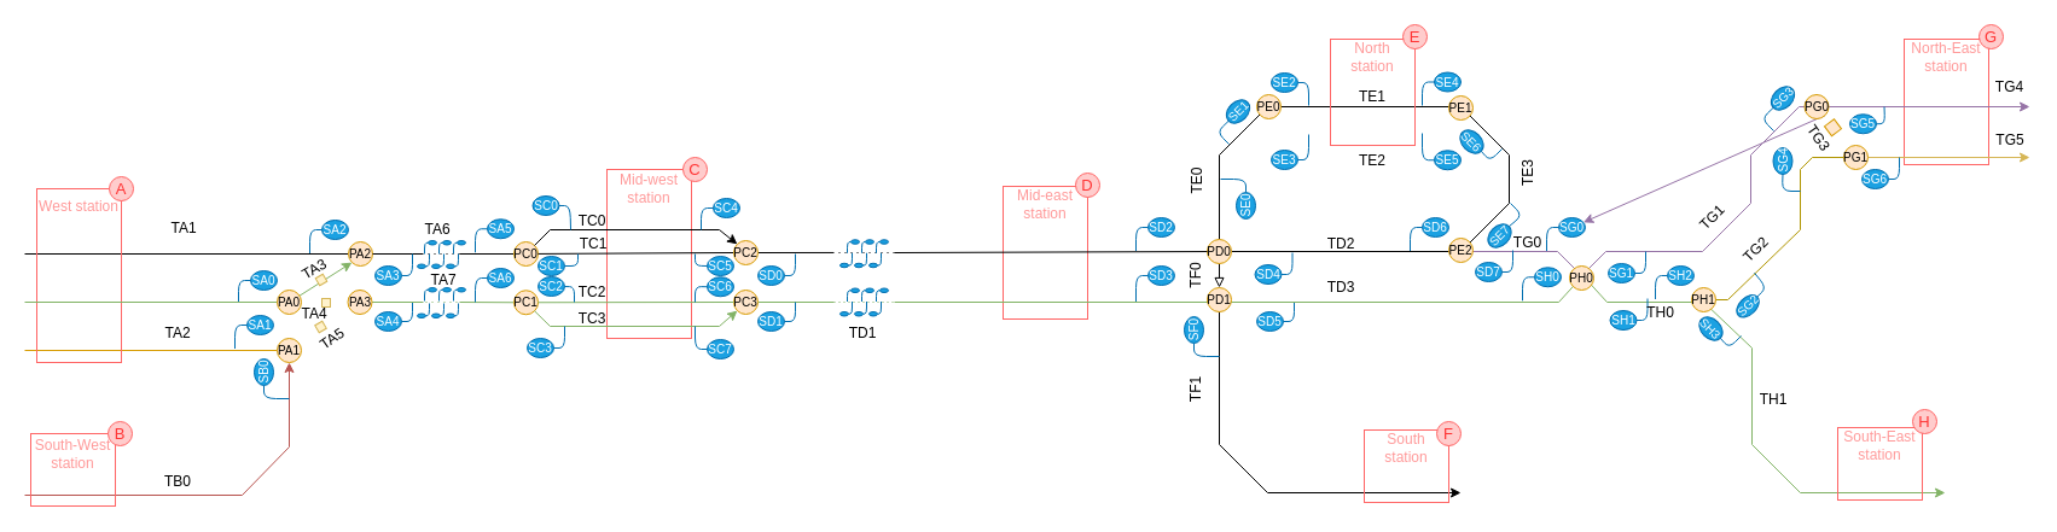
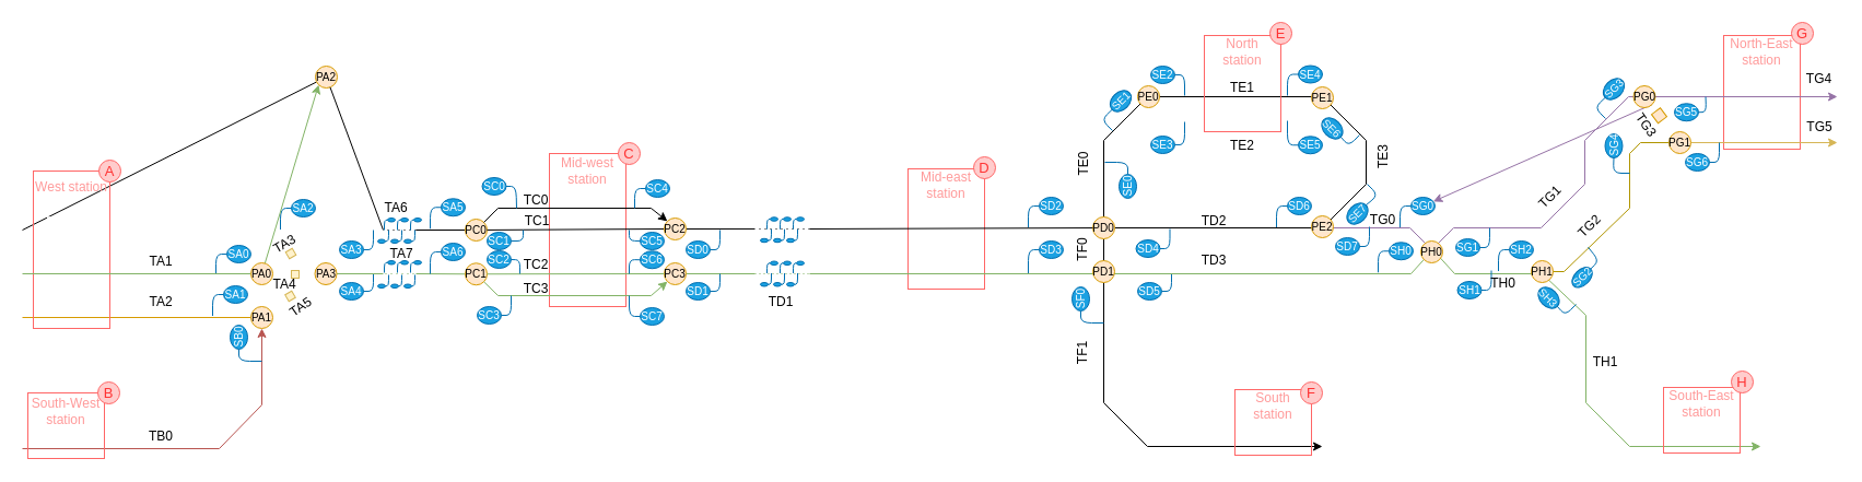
- <mxCell id="14" value="TA1" style="text;html=1;strokeColor=none;fillColor=none;align=center;verticalAlign=middle;whiteSpace=wrap;rounded=0;" parent="1" vertex="1"><mxGeometry x="122" y="174.25" width="60" height="30" as="geometry" /></mxCell>
+ <mxCell id="14" value="TA1" style="text;html=1;strokeColor=none;fillColor=none;align=center;verticalAlign=middle;whiteSpace=wrap;rounded=0;" parent="1" vertex="1"><mxGeometry x="117" y="224.25" width="60" height="30" as="geometry" /></mxCell>
- <mxCell id="9" value="&lt;span style=&quot;font-size: 10px&quot;&gt;PA2&lt;/span&gt;" style="ellipse;whiteSpace=wrap;html=1;aspect=fixed;fillColor=#ffe6cc;strokeColor=#d79b00;fontColor=#000000;" parent="1" vertex="1"><mxGeometry x="288" y="200" width="20" height="20" as="geometry" /></mxCell>
+ <mxCell id="9" value="&lt;span style=&quot;font-size: 10px&quot;&gt;PA2&lt;/span&gt;" style="ellipse;whiteSpace=wrap;html=1;aspect=fixed;fillColor=#ffe6cc;strokeColor=#d79b00;fontColor=#000000;" parent="1" vertex="1"><mxGeometry x="288" y="60" width="20" height="20" as="geometry" /></mxCell>
- <mxCell id="6" style="edgeStyle=none;html=1;exitX=0.5;exitY=1;exitDx=0;exitDy=0;entryX=0.5;entryY=0;entryDx=0;entryDy=0;endArrow=block;endFill=0;strokeWidth=1;" parent="1" source="7" target="187" edge="1"><mxGeometry relative="1" as="geometry" /></mxCell>
+ <mxCell id="6" style="edgeStyle=none;html=1;exitX=0.5;exitY=1;exitDx=0;exitDy=0;entryX=0.5;entryY=0;entryDx=0;entryDy=0;endArrow=none;endFill=0;strokeWidth=1;" parent="1" source="7" target="187" edge="1"><mxGeometry relative="1" as="geometry" /></mxCell>
